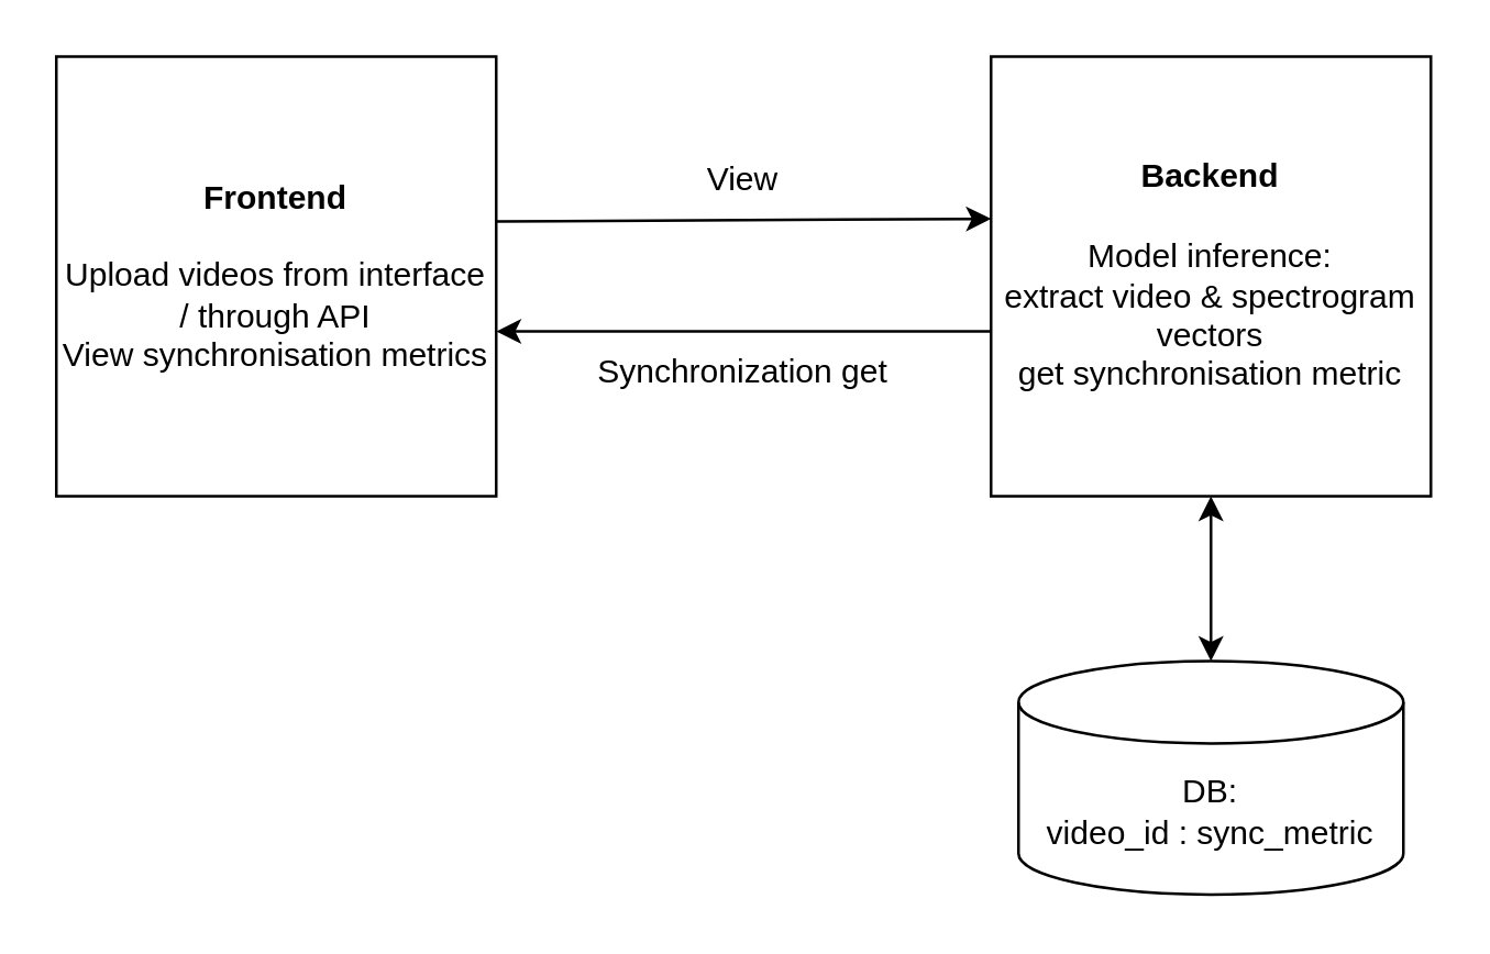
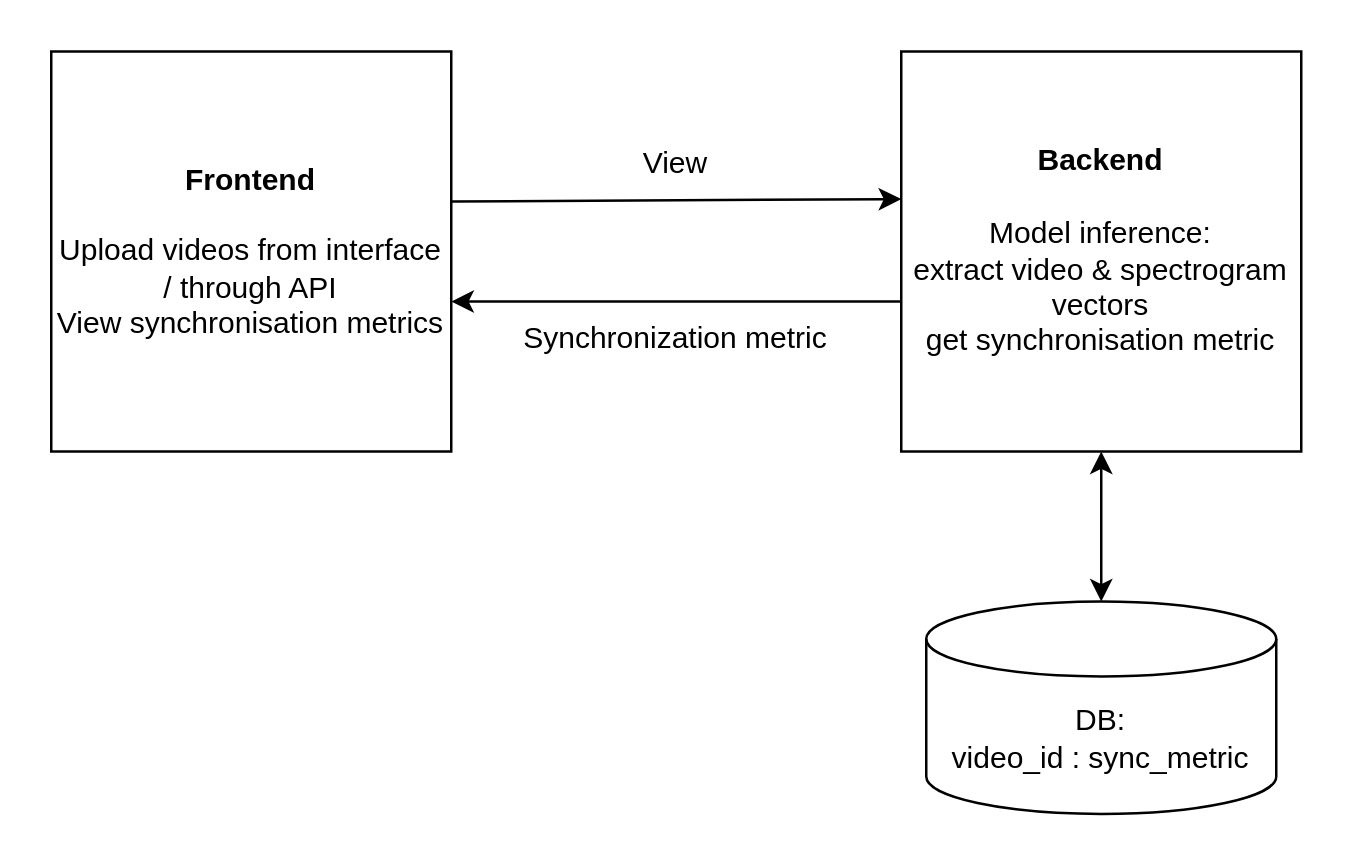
- <mxCell id="8" value="Synchronization get" style="text;html=1;strokeColor=none;fillColor=none;align=center;verticalAlign=middle;whiteSpace=wrap;rounded=0;" vertex="1" parent="1"><mxGeometry x="185" y="120" width="170" height="30" as="geometry" /></mxCell>
+ <mxCell id="8" value="Synchronization metric" style="text;html=1;strokeColor=none;fillColor=none;align=center;verticalAlign=middle;whiteSpace=wrap;rounded=0;" vertex="1" parent="1"><mxGeometry x="185" y="120" width="170" height="30" as="geometry" /></mxCell>
